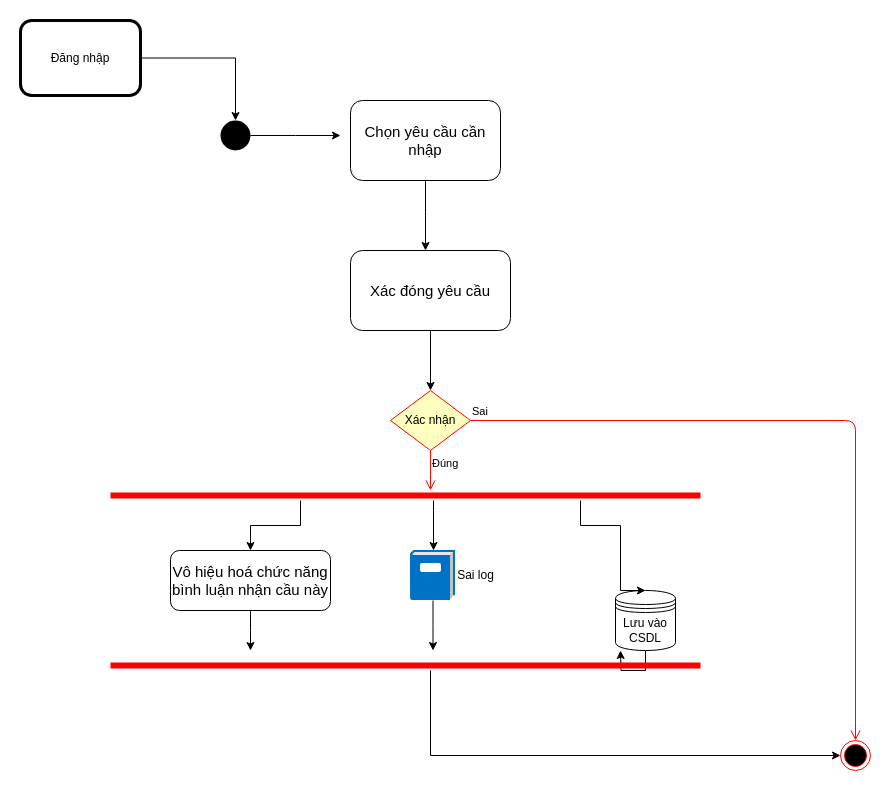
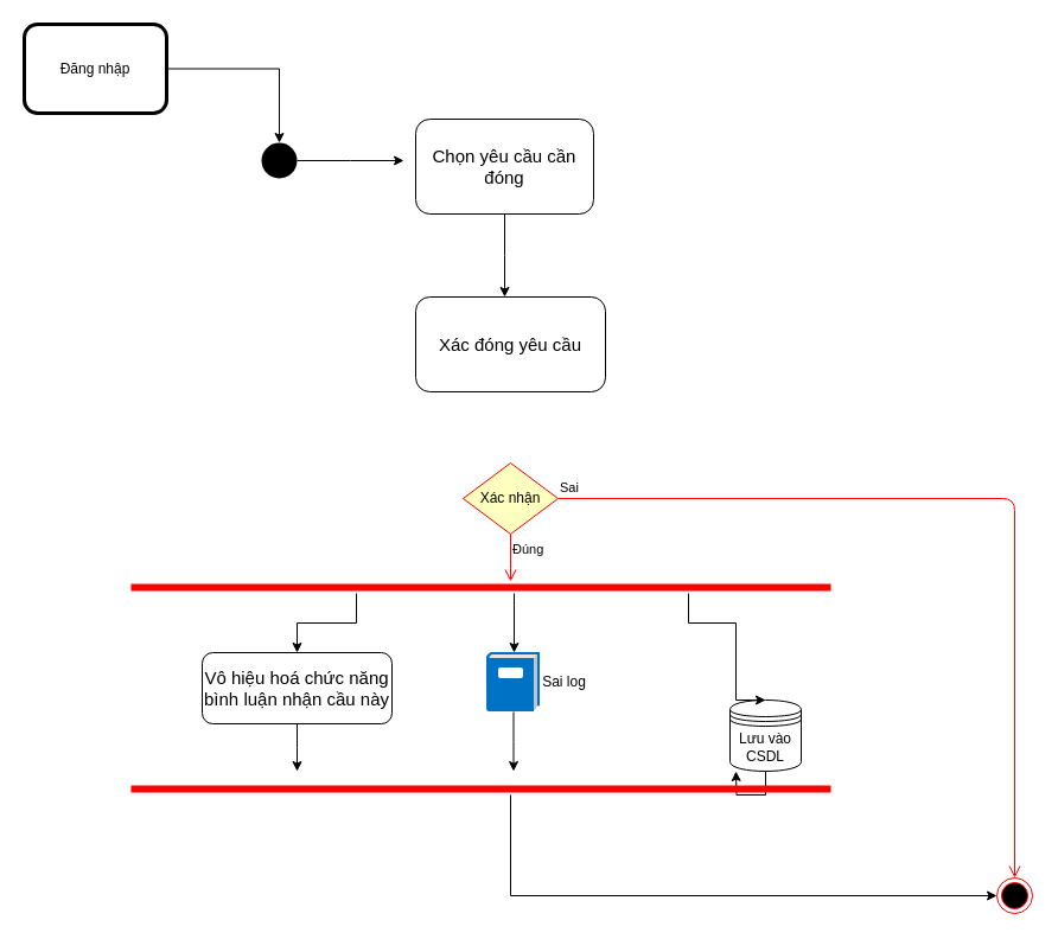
- <mxCell id="5" value="Chọn yêu cầu cần nhập" style="shape=rect;html=1;rounded=1;whiteSpace=wrap;align=center;fontSize=15;" parent="1" vertex="1"><mxGeometry x="350" y="100" width="150" height="80" as="geometry" /></mxCell>
+ <mxCell id="5" value="Chọn yêu cầu cần đóng" style="shape=rect;html=1;rounded=1;whiteSpace=wrap;align=center;fontSize=15;" parent="1" vertex="1"><mxGeometry x="350" y="100" width="150" height="80" as="geometry" /></mxCell>
- <mxCell id="6" style="edgeStyle=orthogonalEdgeStyle;rounded=0;orthogonalLoop=1;jettySize=auto;html=1;entryX=0.5;entryY=0;entryDx=0;entryDy=0;" edge="1" parent="1" source="7" target="11"><mxGeometry relative="1" as="geometry" /></mxCell>
